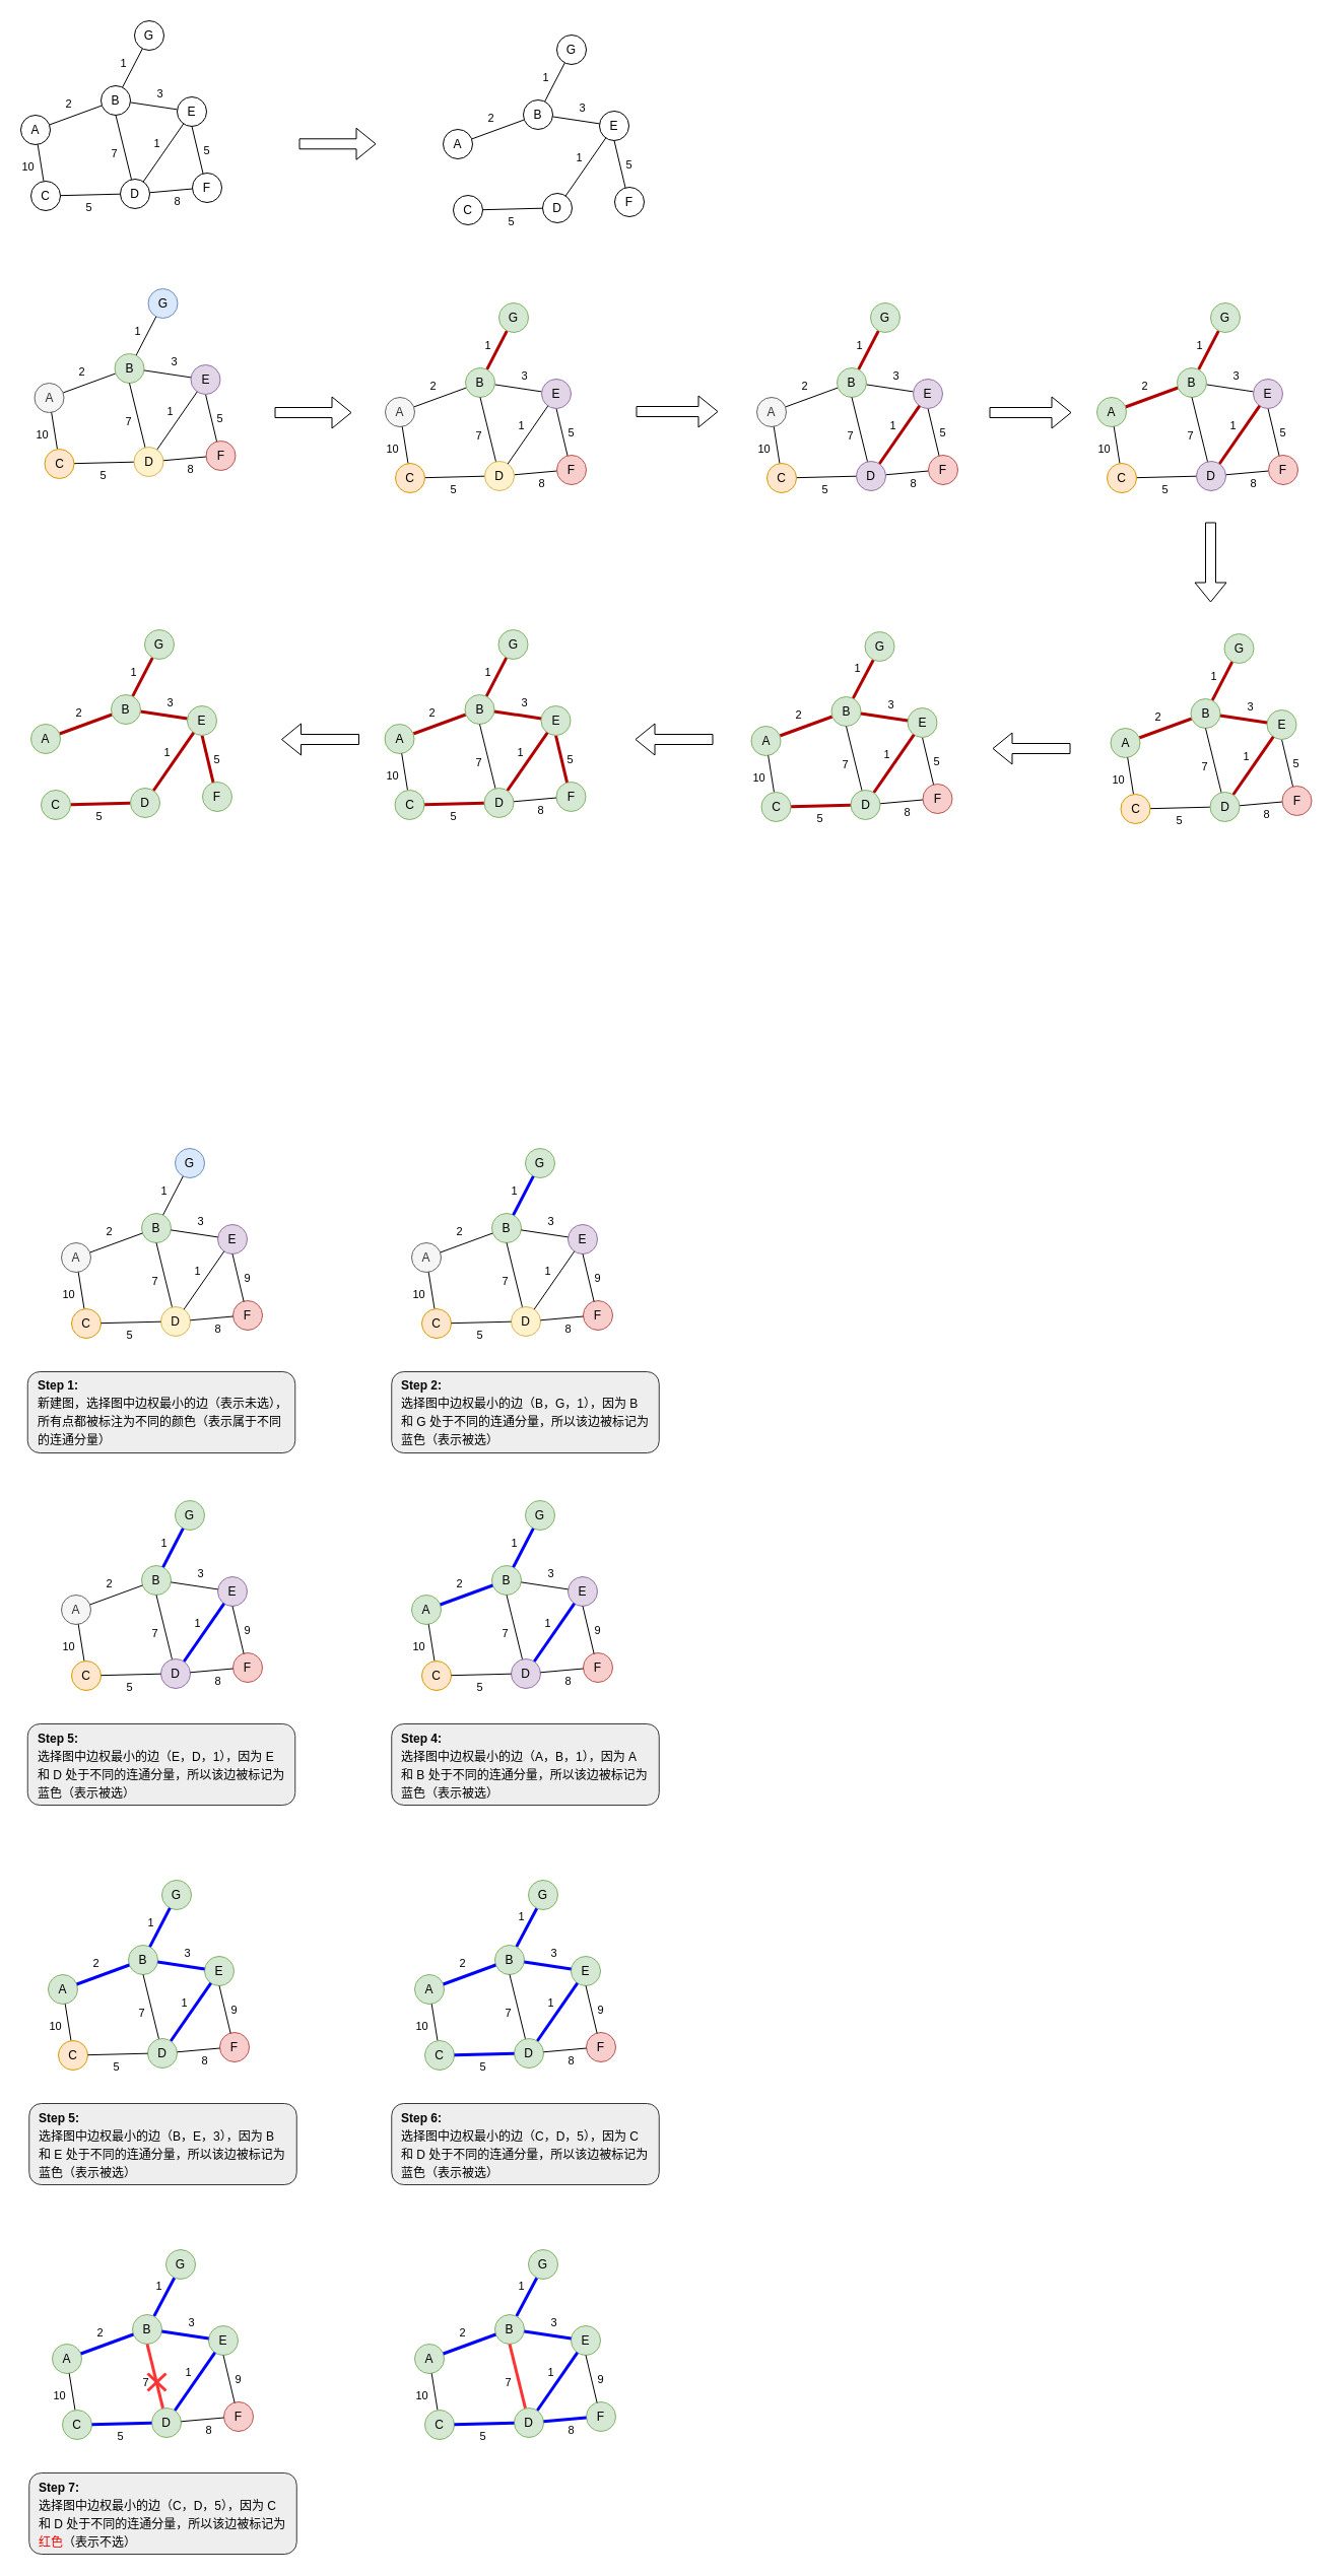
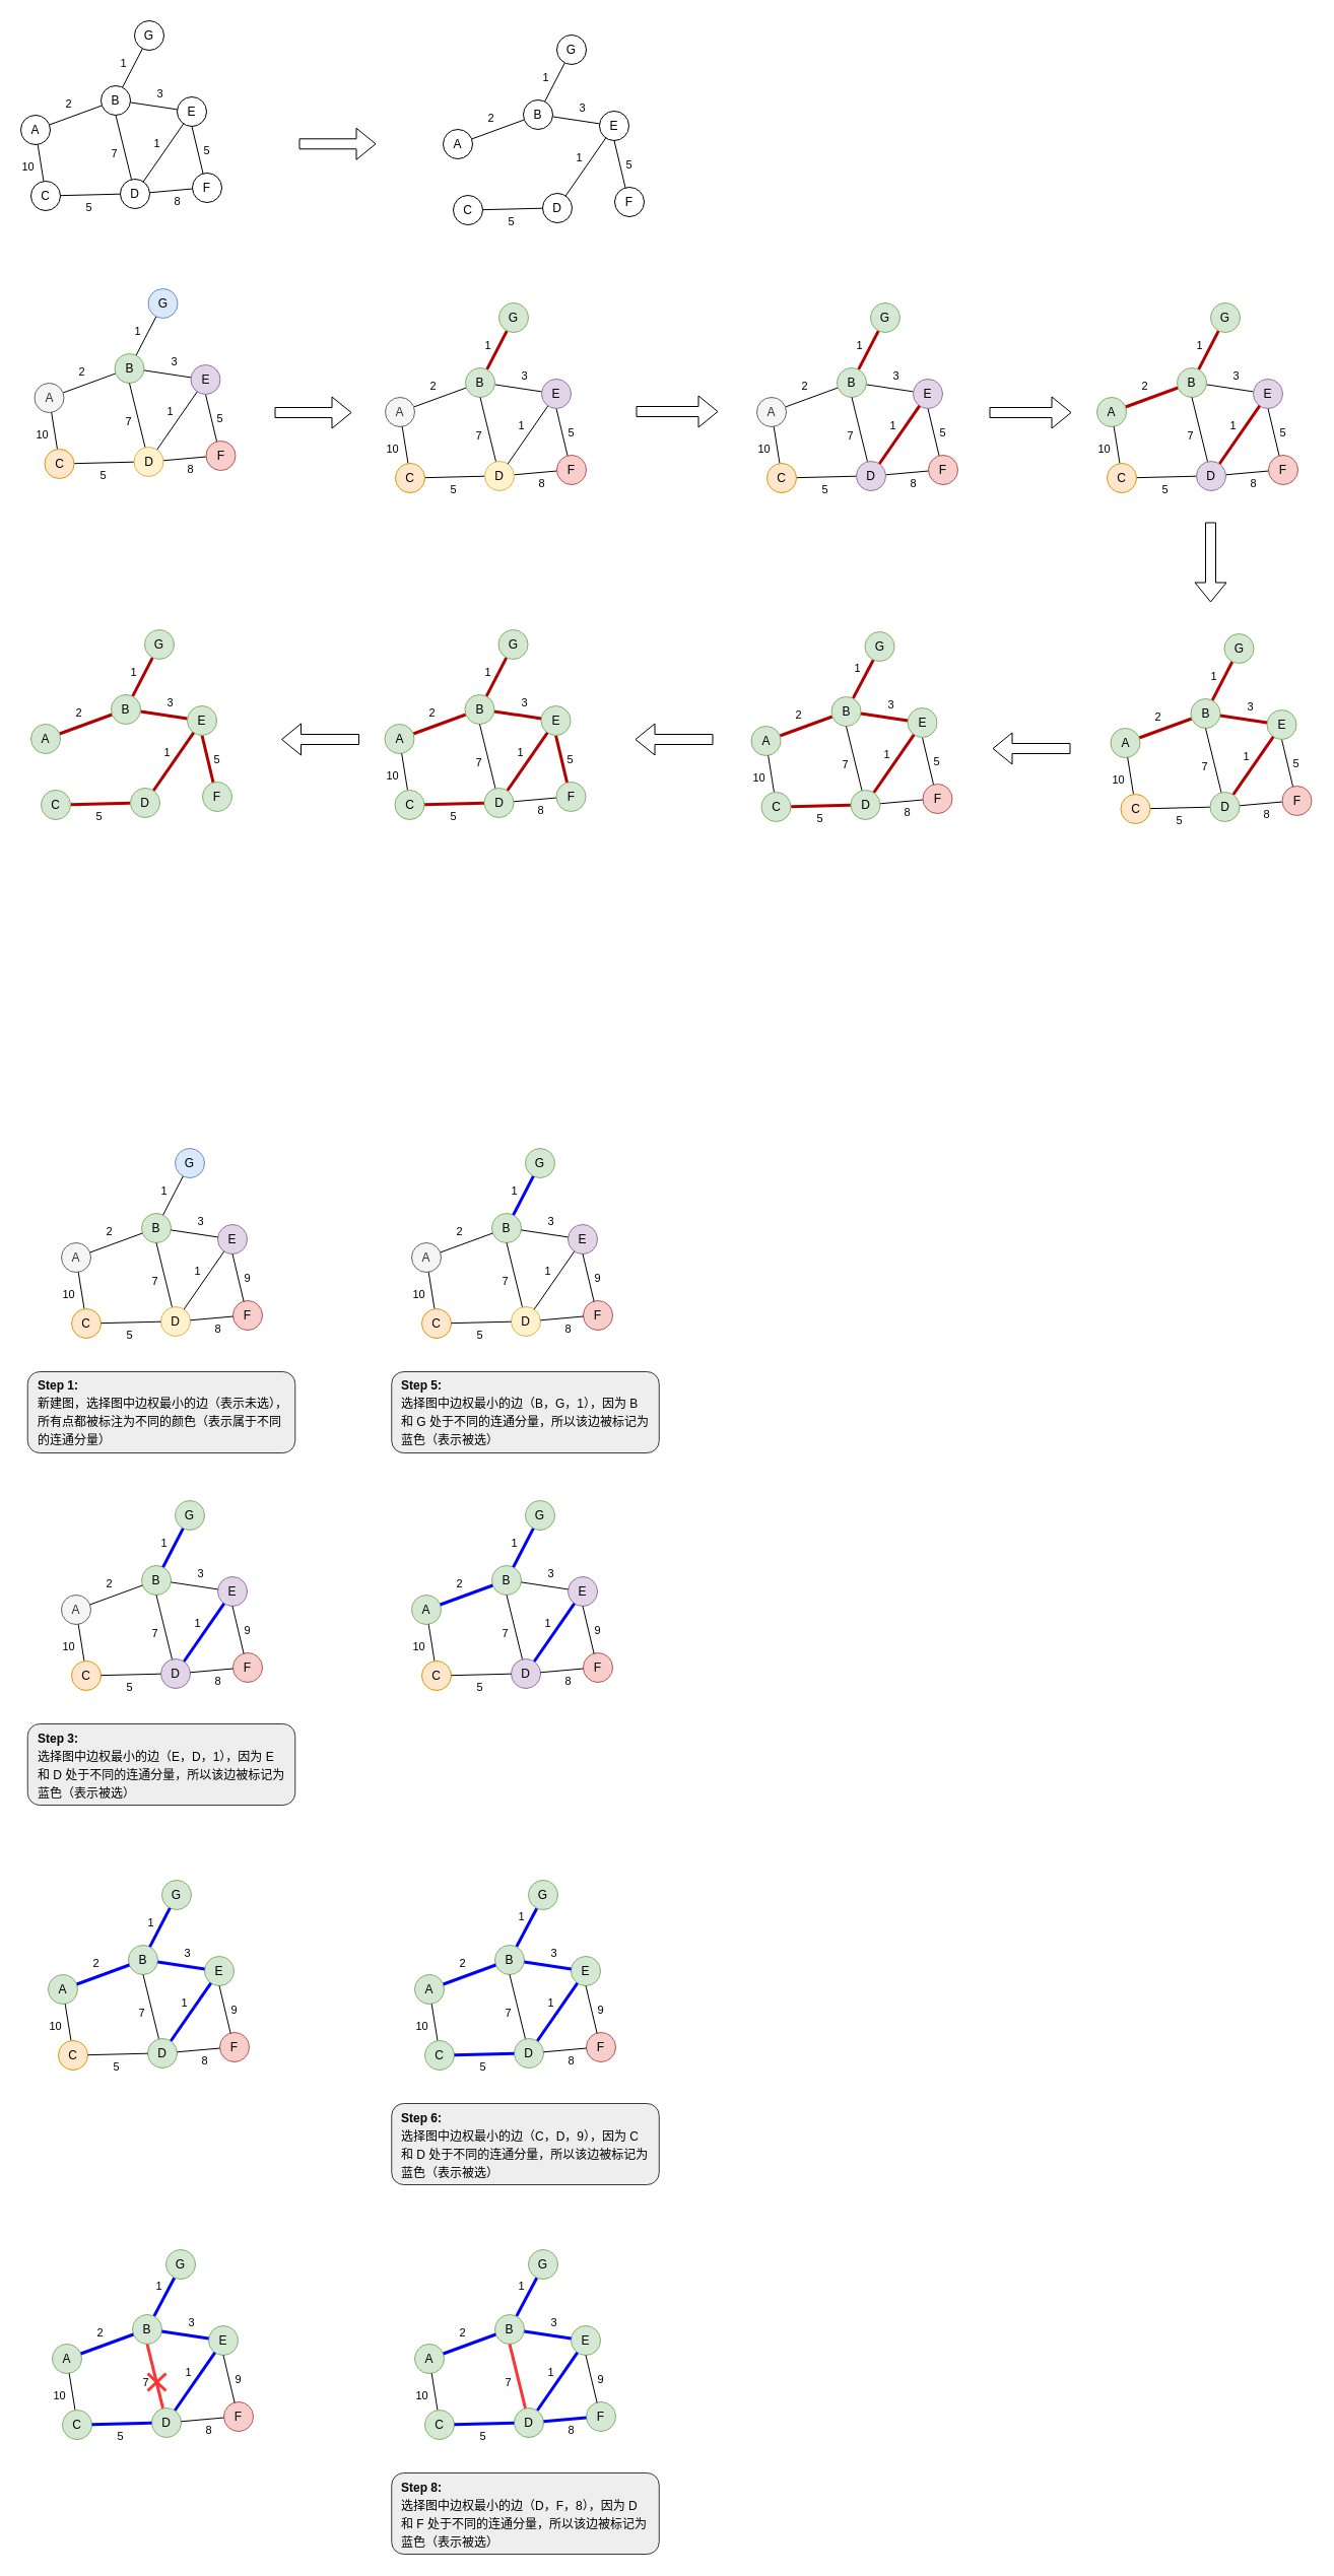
- <mxCell id="303" value="&lt;p style=&quot;line-height: 1.5&quot;&gt;&lt;b&gt;Step 2:&amp;nbsp; &lt;/b&gt;&lt;br&gt;选择图中边权最小的边（B，G，1），因为 B 和 G 处于不同的连通分量，所以该边被标记为蓝色（表示被选）&lt;/p&gt;" style="text;html=1;strokeColor=#36393d;fillColor=#eeeeee;align=left;verticalAlign=middle;whiteSpace=wrap;rounded=1;spacing=10;" vertex="1" parent="276"><mxGeometry y="220" width="263.5" height="80" as="geometry" /></mxCell>
+ <mxCell id="303" value="&lt;p style=&quot;line-height: 1.5&quot;&gt;&lt;b&gt;Step 5:&amp;nbsp; &lt;/b&gt;&lt;br&gt;选择图中边权最小的边（B，G，1），因为 B 和 G 处于不同的连通分量，所以该边被标记为蓝色（表示被选）&lt;/p&gt;" style="text;html=1;strokeColor=#36393d;fillColor=#eeeeee;align=left;verticalAlign=middle;whiteSpace=wrap;rounded=1;spacing=10;" vertex="1" parent="276"><mxGeometry y="220" width="263.5" height="80" as="geometry" /></mxCell>
- <mxCell id="359" value="&lt;p style=&quot;line-height: 1.5&quot;&gt;&lt;b&gt;Step 4:&amp;nbsp; &lt;/b&gt;&lt;br&gt;选择图中边权最小的边（A，B，1），因为 A 和 B 处于不同的连通分量，所以该边被标记为蓝色（表示被选）&lt;/p&gt;" style="text;html=1;strokeColor=#36393d;fillColor=#eeeeee;align=left;verticalAlign=middle;whiteSpace=wrap;rounded=1;spacing=10;spacingTop=1;" vertex="1" parent="332"><mxGeometry y="220" width="263.5" height="80" as="geometry" /></mxCell>
- <mxCell id="331" value="&lt;p style=&quot;line-height: 1.5&quot;&gt;&lt;b&gt;Step 5:&amp;nbsp; &lt;/b&gt;&lt;br&gt;选择图中边权最小的边（E，D，1），因为 E 和 D 处于不同的连通分量，所以该边被标记为蓝色（表示被选）&lt;/p&gt;" style="text;html=1;strokeColor=#36393d;fillColor=#eeeeee;align=left;verticalAlign=middle;whiteSpace=wrap;rounded=1;spacing=10;spacingTop=1;" vertex="1" parent="304"><mxGeometry y="220" width="263.5" height="80" as="geometry" /></mxCell>
+ <mxCell id="331" value="&lt;p style=&quot;line-height: 1.5&quot;&gt;&lt;b&gt;Step 3:&amp;nbsp; &lt;/b&gt;&lt;br&gt;选择图中边权最小的边（E，D，1），因为 E 和 D 处于不同的连通分量，所以该边被标记为蓝色（表示被选）&lt;/p&gt;" style="text;html=1;strokeColor=#36393d;fillColor=#eeeeee;align=left;verticalAlign=middle;whiteSpace=wrap;rounded=1;spacing=10;spacingTop=1;" vertex="1" parent="304"><mxGeometry y="220" width="263.5" height="80" as="geometry" /></mxCell>
- <mxCell id="387" value="&lt;p style=&quot;line-height: 1.5&quot;&gt;&lt;b&gt;Step 5:&amp;nbsp; &lt;/b&gt;&lt;br&gt;选择图中边权最小的边（B，E，3），因为 B 和 E 处于不同的连通分量，所以该边被标记为蓝色（表示被选）&lt;/p&gt;" style="text;html=1;strokeColor=#36393d;fillColor=#eeeeee;align=left;verticalAlign=middle;whiteSpace=wrap;rounded=1;spacing=10;spacingTop=1;" vertex="1" parent="360"><mxGeometry y="220" width="263.5" height="80" as="geometry" /></mxCell>
- <mxCell id="415" value="&lt;p style=&quot;line-height: 1.5&quot;&gt;&lt;b&gt;Step 6:&amp;nbsp; &lt;/b&gt;&lt;br&gt;选择图中边权最小的边（C，D，5），因为 C 和 D 处于不同的连通分量，所以该边被标记为蓝色（表示被选）&lt;/p&gt;" style="text;html=1;strokeColor=#36393d;fillColor=#eeeeee;align=left;verticalAlign=middle;whiteSpace=wrap;rounded=1;spacing=10;spacingTop=1;" vertex="1" parent="388"><mxGeometry y="220" width="263.5" height="80" as="geometry" /></mxCell>
+ <mxCell id="415" value="&lt;p style=&quot;line-height: 1.5&quot;&gt;&lt;b&gt;Step 6:&amp;nbsp; &lt;/b&gt;&lt;br&gt;选择图中边权最小的边（C，D，9），因为 C 和 D 处于不同的连通分量，所以该边被标记为蓝色（表示被选）&lt;/p&gt;" style="text;html=1;strokeColor=#36393d;fillColor=#eeeeee;align=left;verticalAlign=middle;whiteSpace=wrap;rounded=1;spacing=10;spacingTop=1;" vertex="1" parent="388"><mxGeometry y="220" width="263.5" height="80" as="geometry" /></mxCell>
- <mxCell id="443" value="&lt;p style=&quot;line-height: 1.5&quot;&gt;&lt;b&gt;Step 7:&amp;nbsp; &lt;/b&gt;&lt;br&gt;选择图中边权最小的边（C，D，5），因为 C 和 D 处于不同的连通分量，所以该边被标记为&lt;font color=&quot;#ff0000&quot;&gt;红色&lt;/font&gt;（表示不选）&lt;/p&gt;" style="text;html=1;strokeColor=#36393d;fillColor=#eeeeee;align=left;verticalAlign=middle;whiteSpace=wrap;rounded=1;spacing=10;spacingTop=1;" vertex="1" parent="416"><mxGeometry y="220" width="263.5" height="80" as="geometry" /></mxCell>
+ <mxCell id="474" value="&lt;p style=&quot;line-height: 1.5&quot;&gt;&lt;b&gt;Step 8:&amp;nbsp; &lt;/b&gt;&lt;br&gt;选择图中边权最小的边（D，F，8），因为 D 和 F 处于不同的连通分量，所以该边被标记为蓝色（表示被选）&lt;/p&gt;" style="text;html=1;strokeColor=#36393d;fillColor=#eeeeee;align=left;verticalAlign=middle;whiteSpace=wrap;rounded=1;spacing=10;spacingTop=1;" vertex="1" parent="447"><mxGeometry y="220" width="263.5" height="80" as="geometry" /></mxCell>
